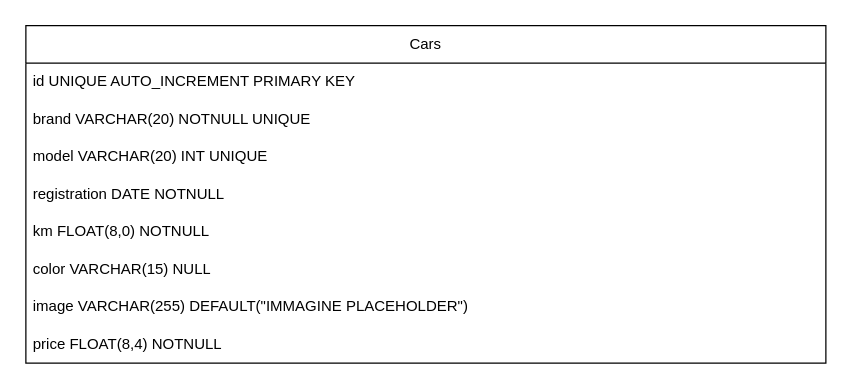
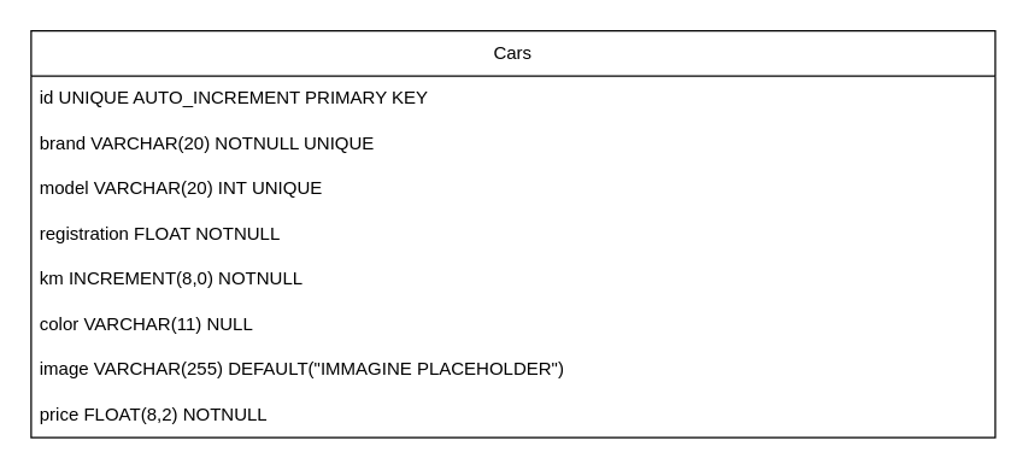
- <mxCell id="6" value="registration DATE NOTNULL" style="text;strokeColor=none;fillColor=none;align=left;verticalAlign=middle;spacingLeft=4;spacingRight=4;overflow=hidden;points=[[0,0.5],[1,0.5]];portConstraint=eastwest;rotatable=0;whiteSpace=wrap;html=1;" vertex="1" parent="2"><mxGeometry y="120" width="640" height="30" as="geometry" /></mxCell>
+ <mxCell id="6" value="registration FLOAT NOTNULL" style="text;strokeColor=none;fillColor=none;align=left;verticalAlign=middle;spacingLeft=4;spacingRight=4;overflow=hidden;points=[[0,0.5],[1,0.5]];portConstraint=eastwest;rotatable=0;whiteSpace=wrap;html=1;" vertex="1" parent="2"><mxGeometry y="120" width="640" height="30" as="geometry" /></mxCell>
- <mxCell id="7" value="km FLOAT(8,0) NOTNULL" style="text;strokeColor=none;fillColor=none;align=left;verticalAlign=middle;spacingLeft=4;spacingRight=4;overflow=hidden;points=[[0,0.5],[1,0.5]];portConstraint=eastwest;rotatable=0;whiteSpace=wrap;html=1;" vertex="1" parent="2"><mxGeometry y="150" width="640" height="30" as="geometry" /></mxCell>
+ <mxCell id="7" value="km INCREMENT(8,0) NOTNULL" style="text;strokeColor=none;fillColor=none;align=left;verticalAlign=middle;spacingLeft=4;spacingRight=4;overflow=hidden;points=[[0,0.5],[1,0.5]];portConstraint=eastwest;rotatable=0;whiteSpace=wrap;html=1;" vertex="1" parent="2"><mxGeometry y="150" width="640" height="30" as="geometry" /></mxCell>
- <mxCell id="8" value="color VARCHAR(15) NULL" style="text;strokeColor=none;fillColor=none;align=left;verticalAlign=middle;spacingLeft=4;spacingRight=4;overflow=hidden;points=[[0,0.5],[1,0.5]];portConstraint=eastwest;rotatable=0;whiteSpace=wrap;html=1;" vertex="1" parent="2"><mxGeometry y="180" width="640" height="30" as="geometry" /></mxCell>
+ <mxCell id="8" value="color VARCHAR(11) NULL" style="text;strokeColor=none;fillColor=none;align=left;verticalAlign=middle;spacingLeft=4;spacingRight=4;overflow=hidden;points=[[0,0.5],[1,0.5]];portConstraint=eastwest;rotatable=0;whiteSpace=wrap;html=1;" vertex="1" parent="2"><mxGeometry y="180" width="640" height="30" as="geometry" /></mxCell>
- <mxCell id="10" value="price FLOAT(8,4) NOTNULL" style="text;strokeColor=none;fillColor=none;align=left;verticalAlign=middle;spacingLeft=4;spacingRight=4;overflow=hidden;points=[[0,0.5],[1,0.5]];portConstraint=eastwest;rotatable=0;whiteSpace=wrap;html=1;" vertex="1" parent="2"><mxGeometry y="240" width="640" height="30" as="geometry" /></mxCell>
+ <mxCell id="10" value="price FLOAT(8,2) NOTNULL" style="text;strokeColor=none;fillColor=none;align=left;verticalAlign=middle;spacingLeft=4;spacingRight=4;overflow=hidden;points=[[0,0.5],[1,0.5]];portConstraint=eastwest;rotatable=0;whiteSpace=wrap;html=1;" vertex="1" parent="2"><mxGeometry y="240" width="640" height="30" as="geometry" /></mxCell>
